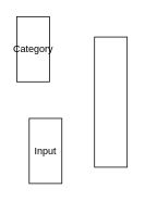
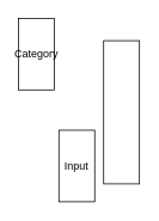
- <mxCell id="3" value="Input" style="rounded=0;whiteSpace=wrap;html=1;" vertex="1" parent="1"><mxGeometry x="35" y="145" width="40" height="80" as="geometry" /></mxCell>
+ <mxCell id="3" value="Input" style="rounded=0;whiteSpace=wrap;html=1;" vertex="1" parent="1"><mxGeometry x="65" y="145" width="40" height="80" as="geometry" /></mxCell>
